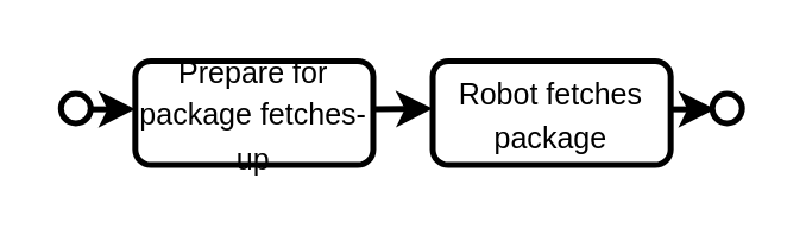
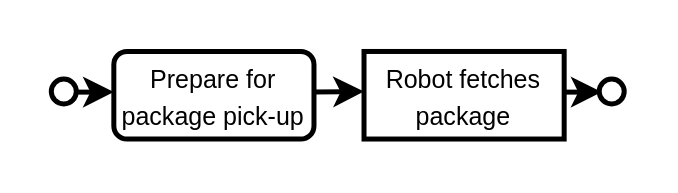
- <mxCell id="4" value="&lt;font style=&quot;line-height: 1; font-size: 10px;&quot;&gt;Robot fetches package&lt;/font&gt;" style="rounded=1;whiteSpace=wrap;html=1;strokeColor=#000000;strokeWidth=2;" vertex="1" parent="2"><mxGeometry x="125" width="80" height="35" as="geometry" /></mxCell>
+ <mxCell id="4" value="&lt;font style=&quot;line-height: 1; font-size: 10px;&quot;&gt;Robot fetches package&lt;/font&gt;" style="whiteSpace=wrap;html=1;strokeColor=#000000;strokeWidth=2;rounded=0;" vertex="1" parent="2"><mxGeometry x="125" width="80" height="35" as="geometry" /></mxCell>
- <mxCell id="3" value="&lt;font style=&quot;line-height: 1; font-size: 10px;&quot;&gt;Prepare for package fetches-up&lt;/font&gt;" style="rounded=1;whiteSpace=wrap;html=1;strokeColor=#000000;strokeWidth=2;" vertex="1" parent="2"><mxGeometry x="25" width="80" height="35" as="geometry" /></mxCell>
+ <mxCell id="3" value="&lt;font style=&quot;line-height: 1; font-size: 10px;&quot;&gt;Prepare for package pick-up&lt;/font&gt;" style="rounded=1;whiteSpace=wrap;html=1;strokeColor=#000000;strokeWidth=2;" vertex="1" parent="2"><mxGeometry x="25" width="80" height="35" as="geometry" /></mxCell>
